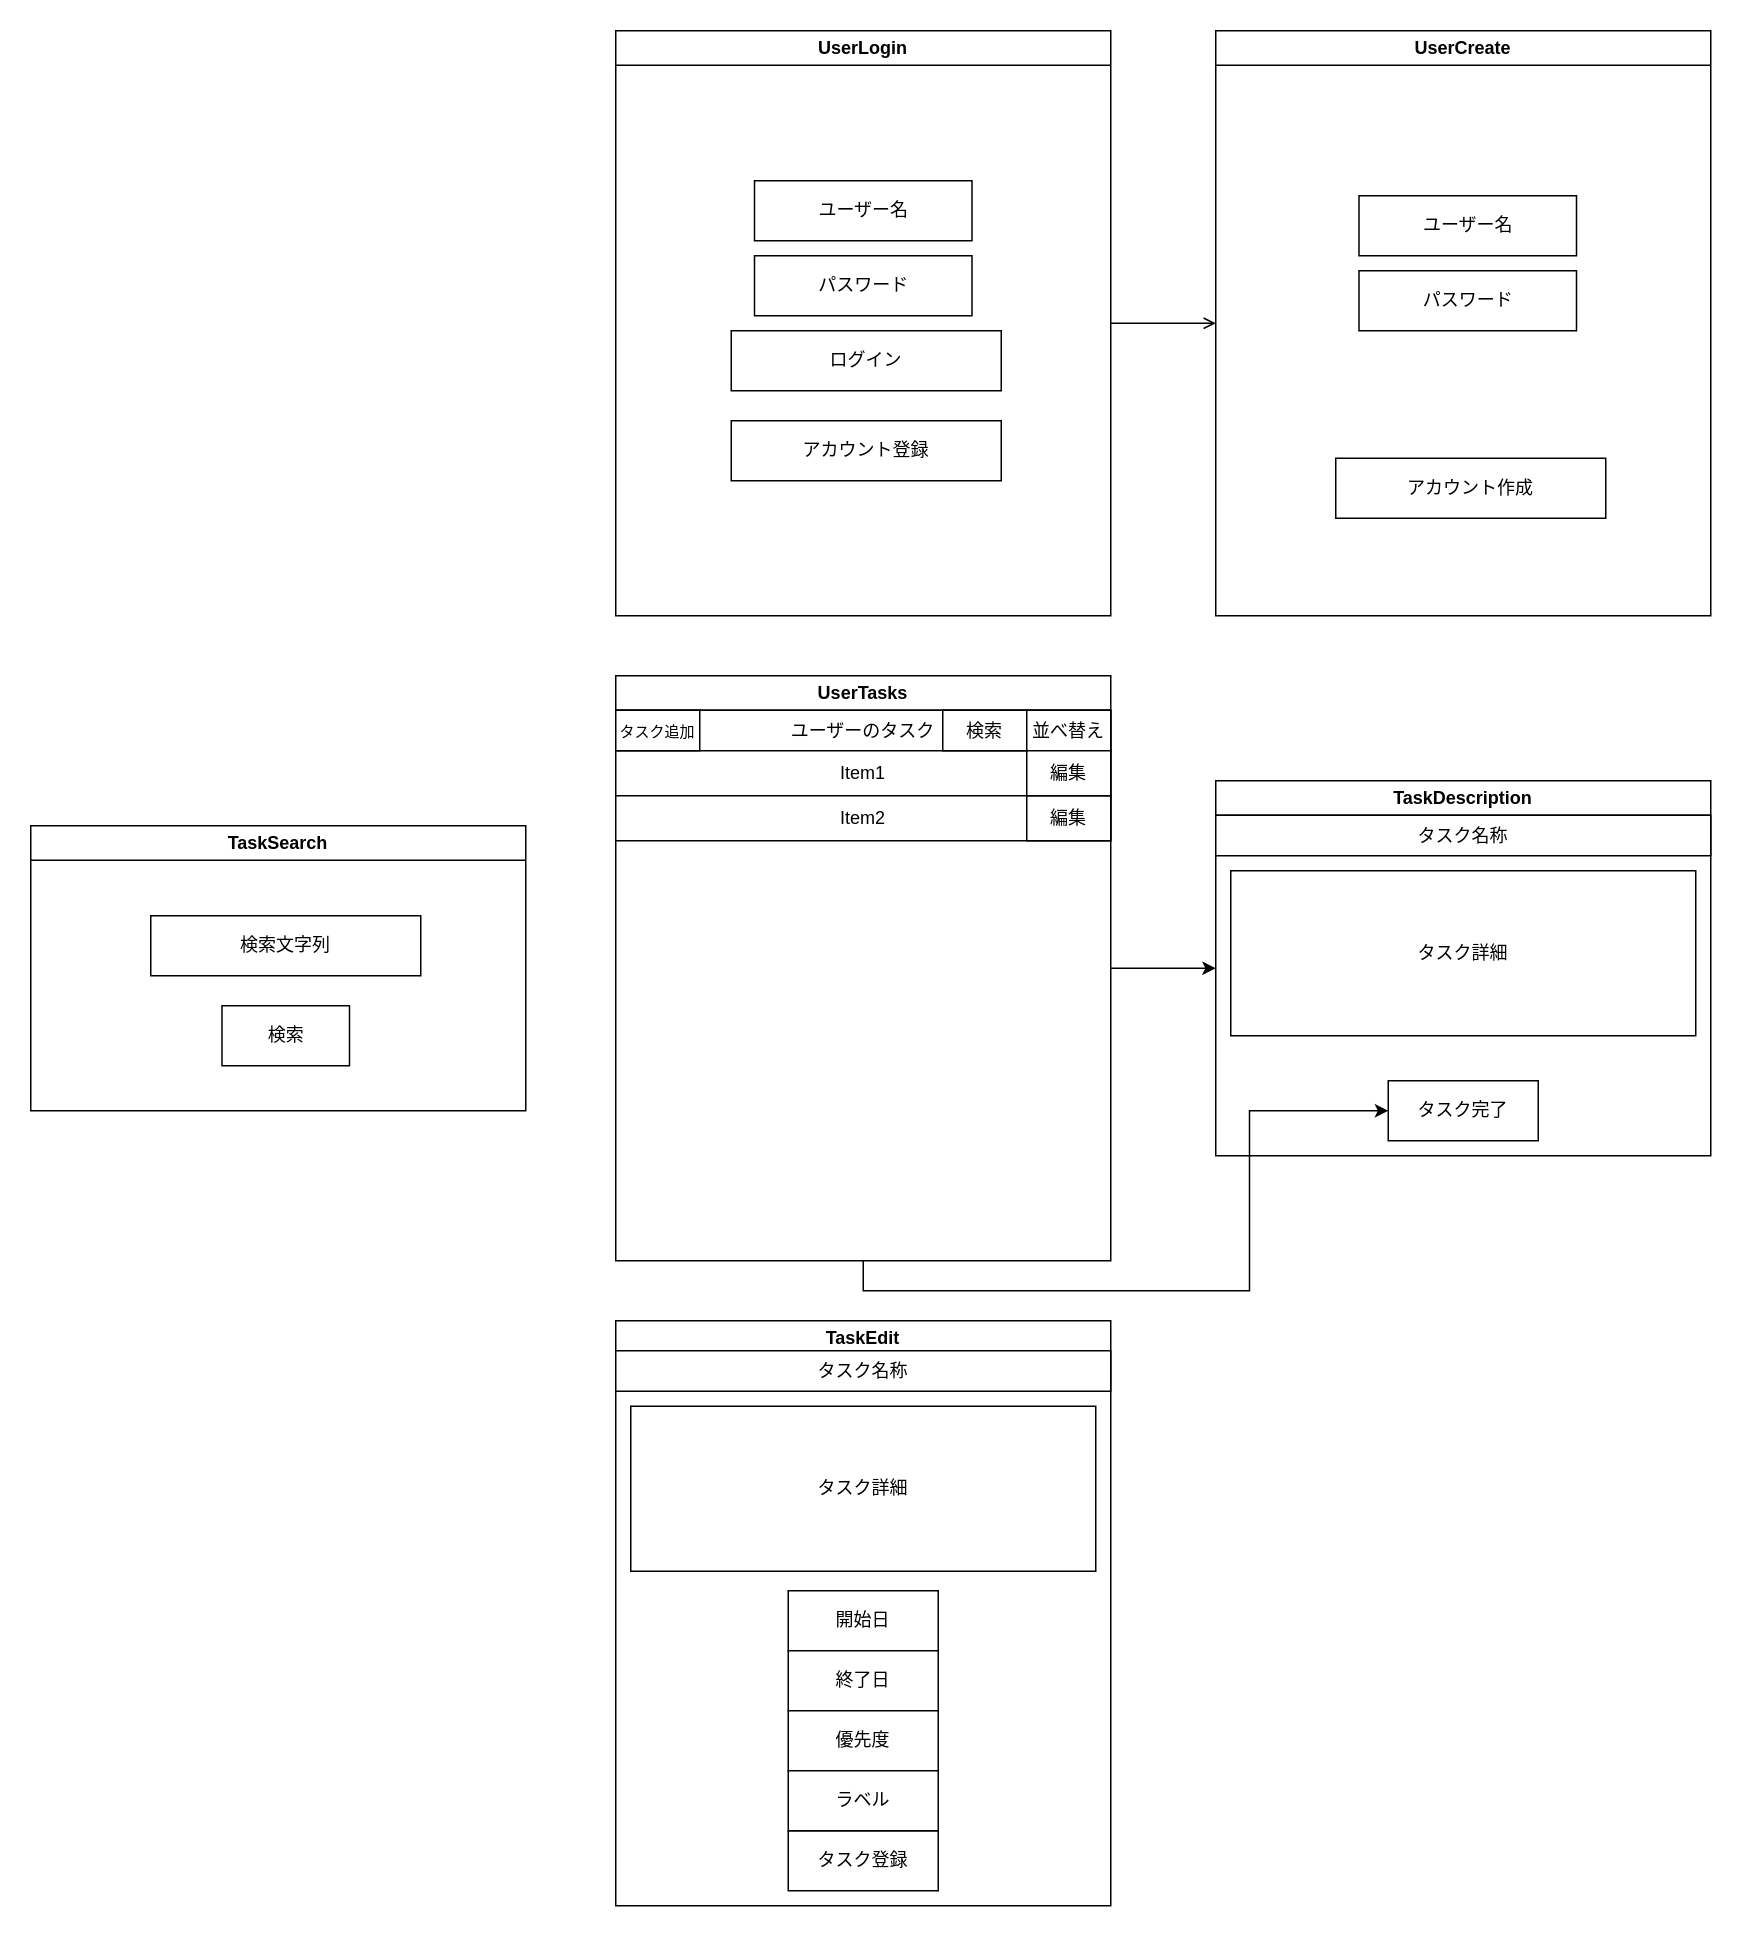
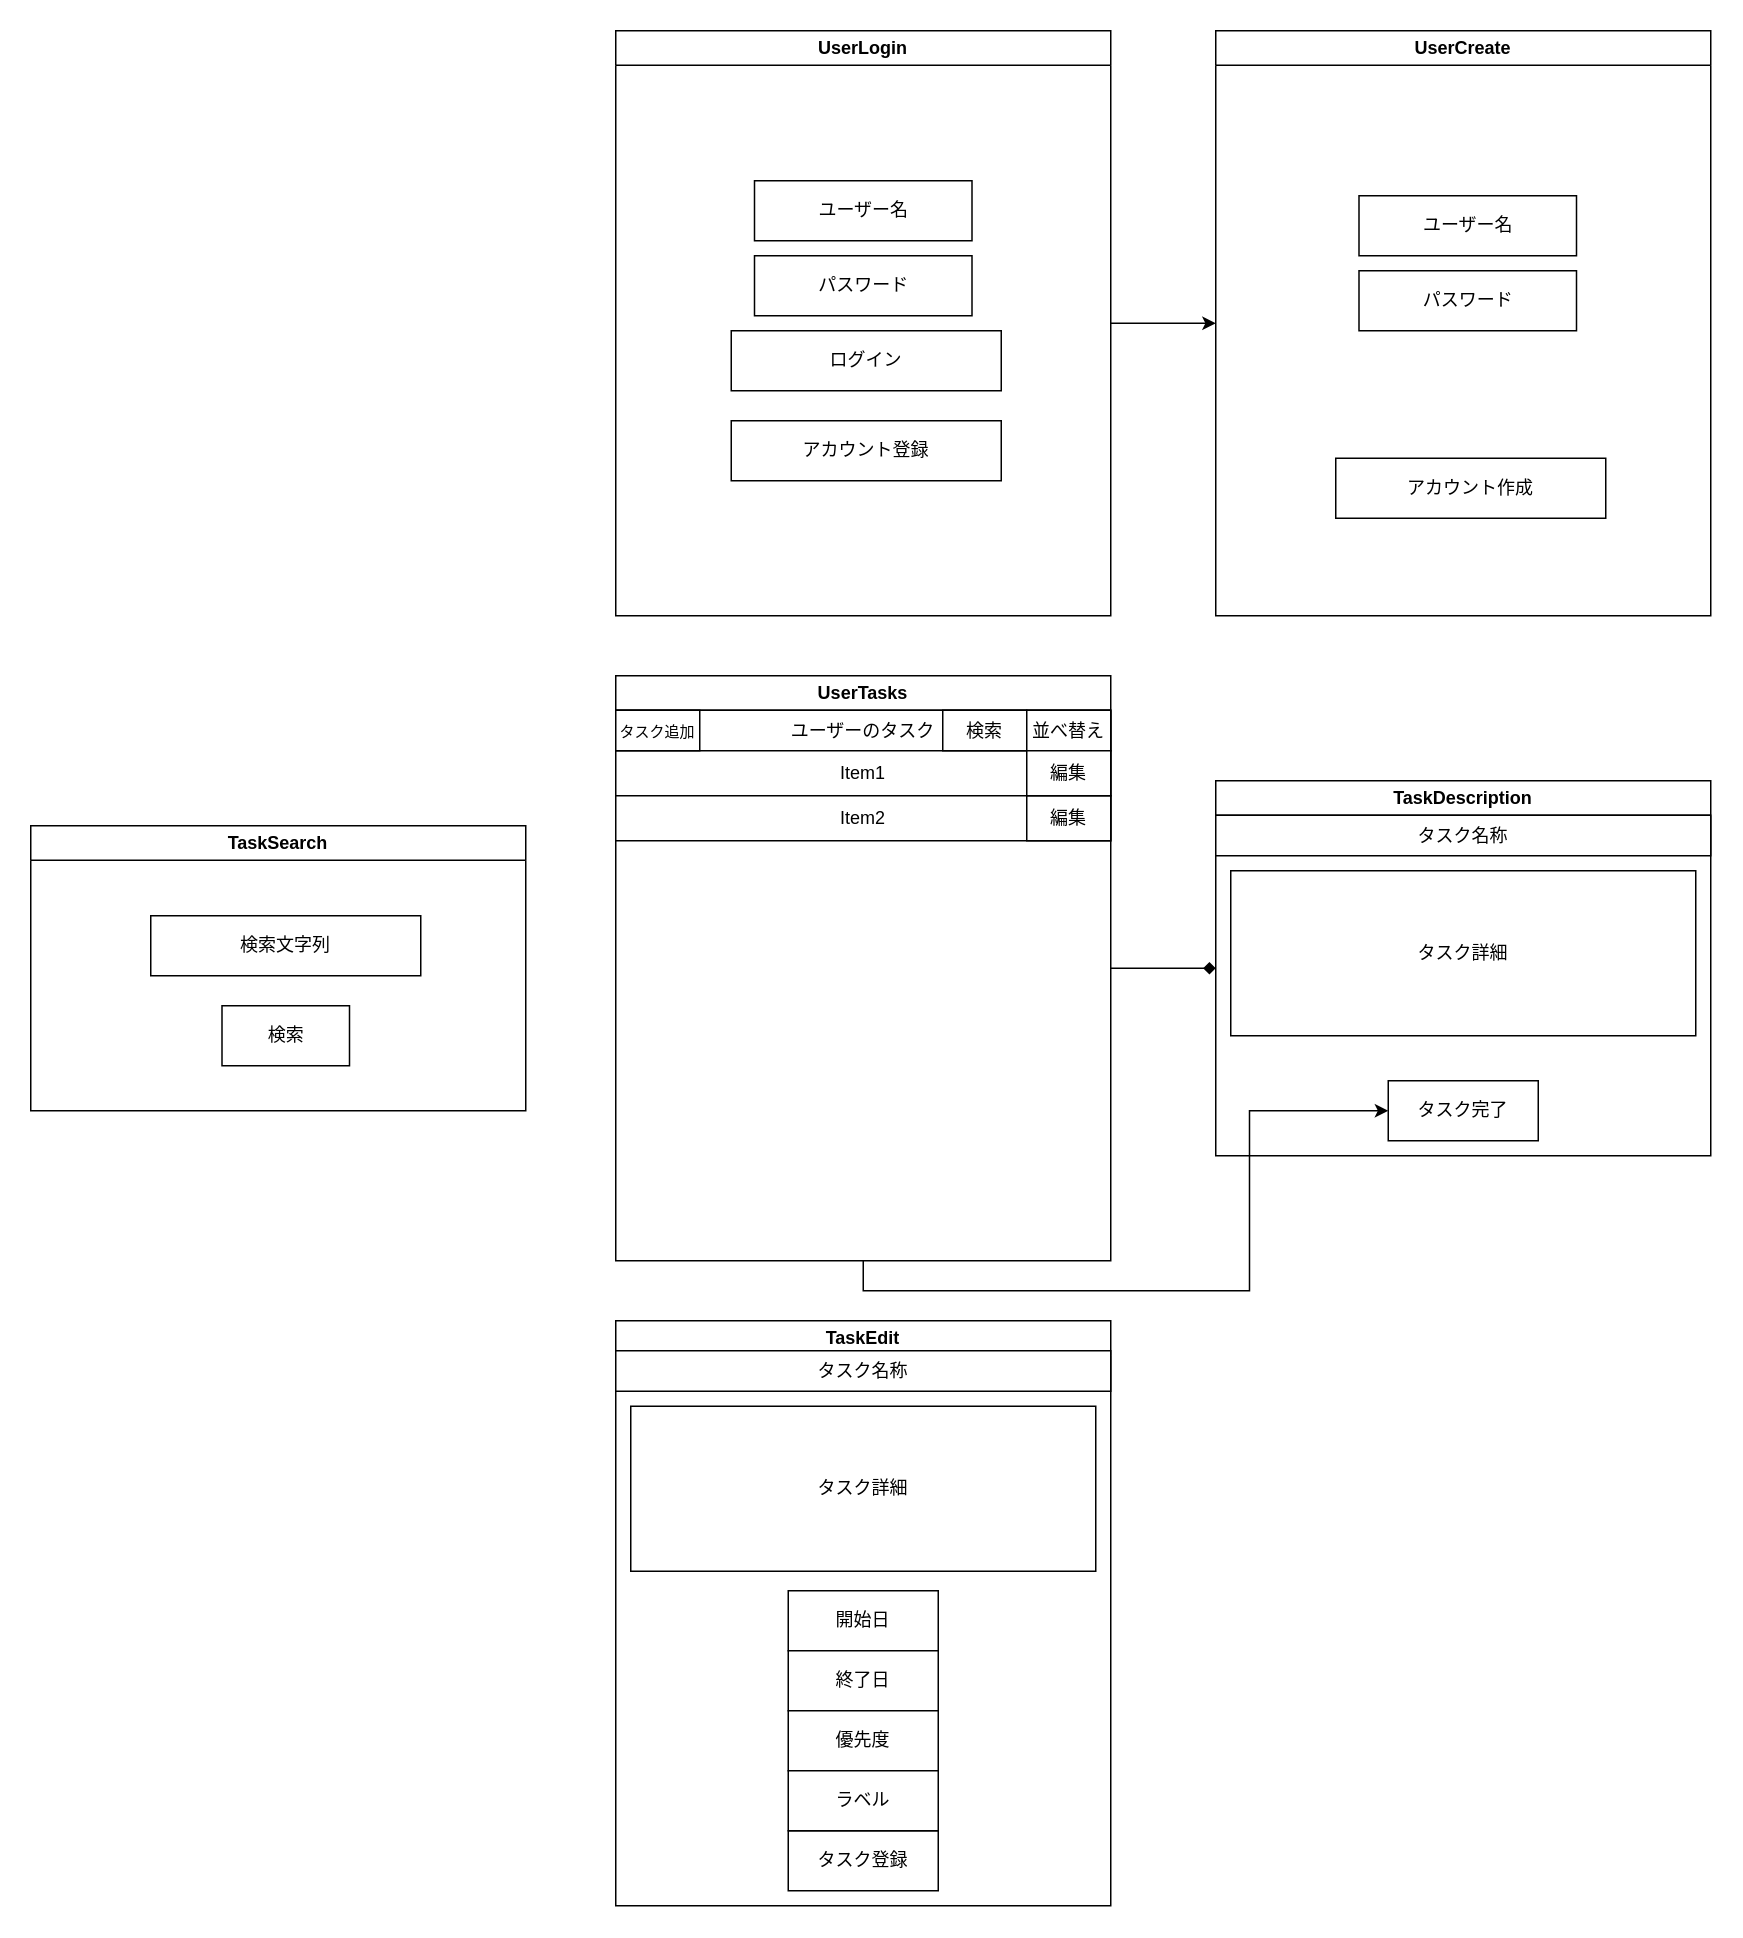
- <mxCell id="2" style="edgeStyle=orthogonalEdgeStyle;rounded=0;orthogonalLoop=1;jettySize=auto;html=1;exitX=1;exitY=0.5;exitDx=0;exitDy=0;entryX=0;entryY=0.5;entryDx=0;entryDy=0;endArrow=open;" edge="1" parent="1" source="3" target="18"><mxGeometry relative="1" as="geometry" /></mxCell>
+ <mxCell id="2" style="edgeStyle=orthogonalEdgeStyle;rounded=0;orthogonalLoop=1;jettySize=auto;html=1;exitX=1;exitY=0.5;exitDx=0;exitDy=0;entryX=0;entryY=0.5;entryDx=0;entryDy=0;" edge="1" parent="1" source="3" target="18"><mxGeometry relative="1" as="geometry" /></mxCell>
- <mxCell id="8" style="edgeStyle=orthogonalEdgeStyle;rounded=0;orthogonalLoop=1;jettySize=auto;html=1;exitX=1;exitY=0.5;exitDx=0;exitDy=0;entryX=0;entryY=0.5;entryDx=0;entryDy=0;" edge="1" parent="1" source="10" target="30"><mxGeometry relative="1" as="geometry" /></mxCell>
+ <mxCell id="8" style="edgeStyle=orthogonalEdgeStyle;rounded=0;orthogonalLoop=1;jettySize=auto;html=1;exitX=1;exitY=0.5;exitDx=0;exitDy=0;entryX=0;entryY=0.5;entryDx=0;entryDy=0;endArrow=diamond;" edge="1" parent="1" source="10" target="30"><mxGeometry relative="1" as="geometry" /></mxCell>
